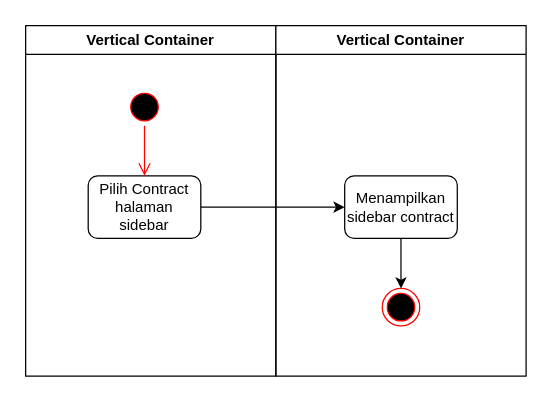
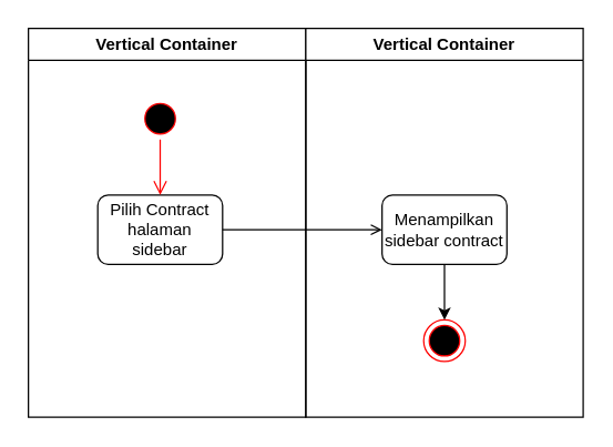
- <mxCell id="10" value="" style="edgeStyle=none;html=1;" edge="1" parent="1" source="4" target="9"><mxGeometry relative="1" as="geometry" /></mxCell>
+ <mxCell id="10" value="" style="edgeStyle=none;html=1;endArrow=open;" edge="1" parent="1" source="4" target="9"><mxGeometry relative="1" as="geometry" /></mxCell>
